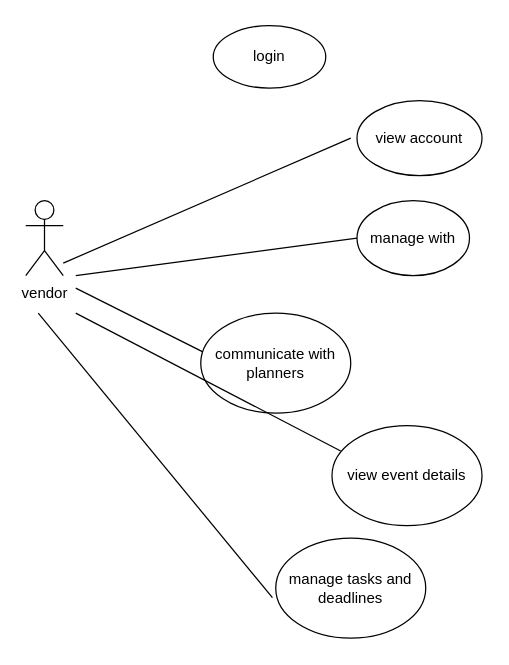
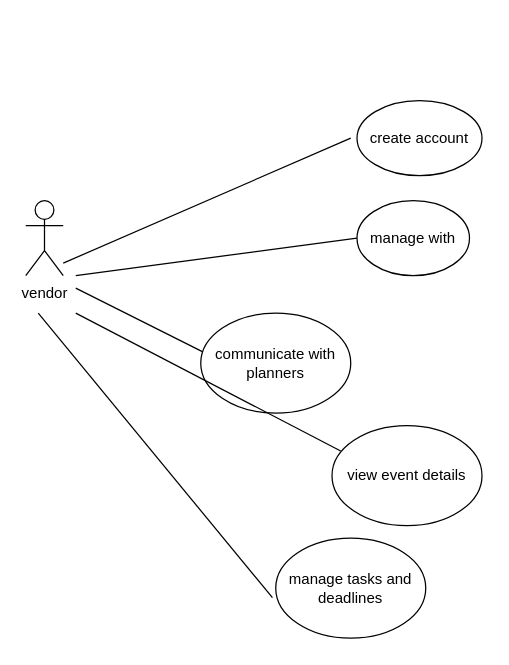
- <mxCell id="3" value="login" style="ellipse;whiteSpace=wrap;html=1;" vertex="1" parent="1"><mxGeometry x="170" y="20" width="90" height="50" as="geometry" /></mxCell>
- <mxCell id="4" value="view account" style="ellipse;whiteSpace=wrap;html=1;" vertex="1" parent="1"><mxGeometry x="285" y="80" width="100" height="60" as="geometry" /></mxCell>
+ <mxCell id="4" value="create account" style="ellipse;whiteSpace=wrap;html=1;" vertex="1" parent="1"><mxGeometry x="285" y="80" width="100" height="60" as="geometry" /></mxCell>
